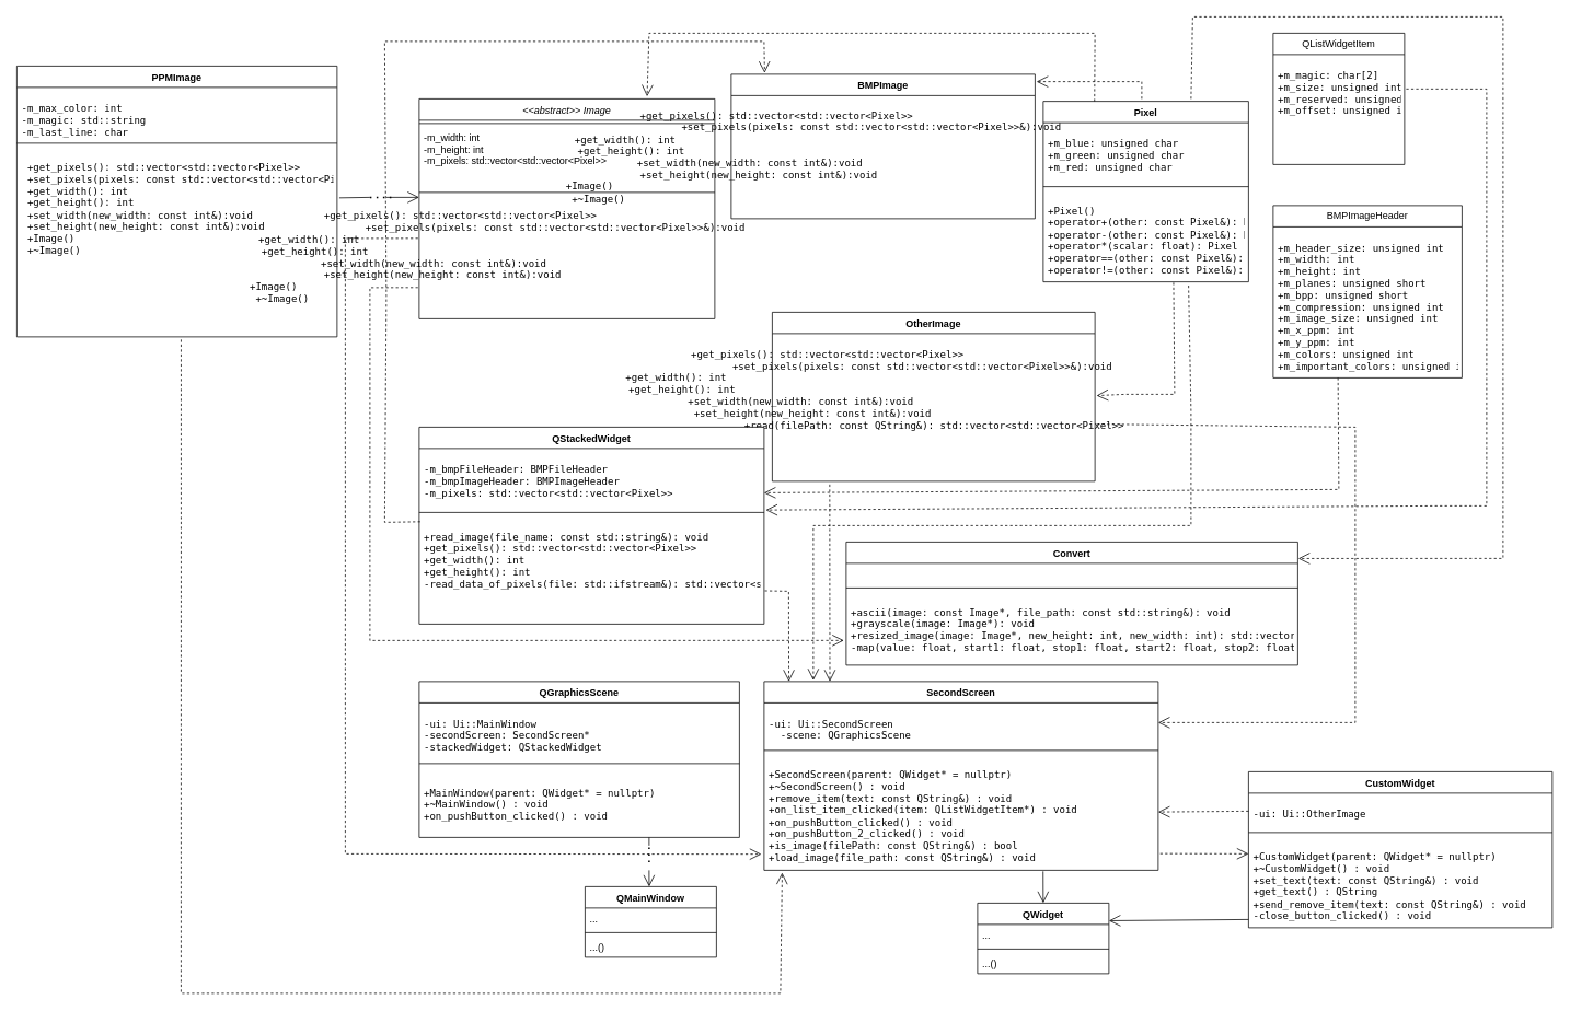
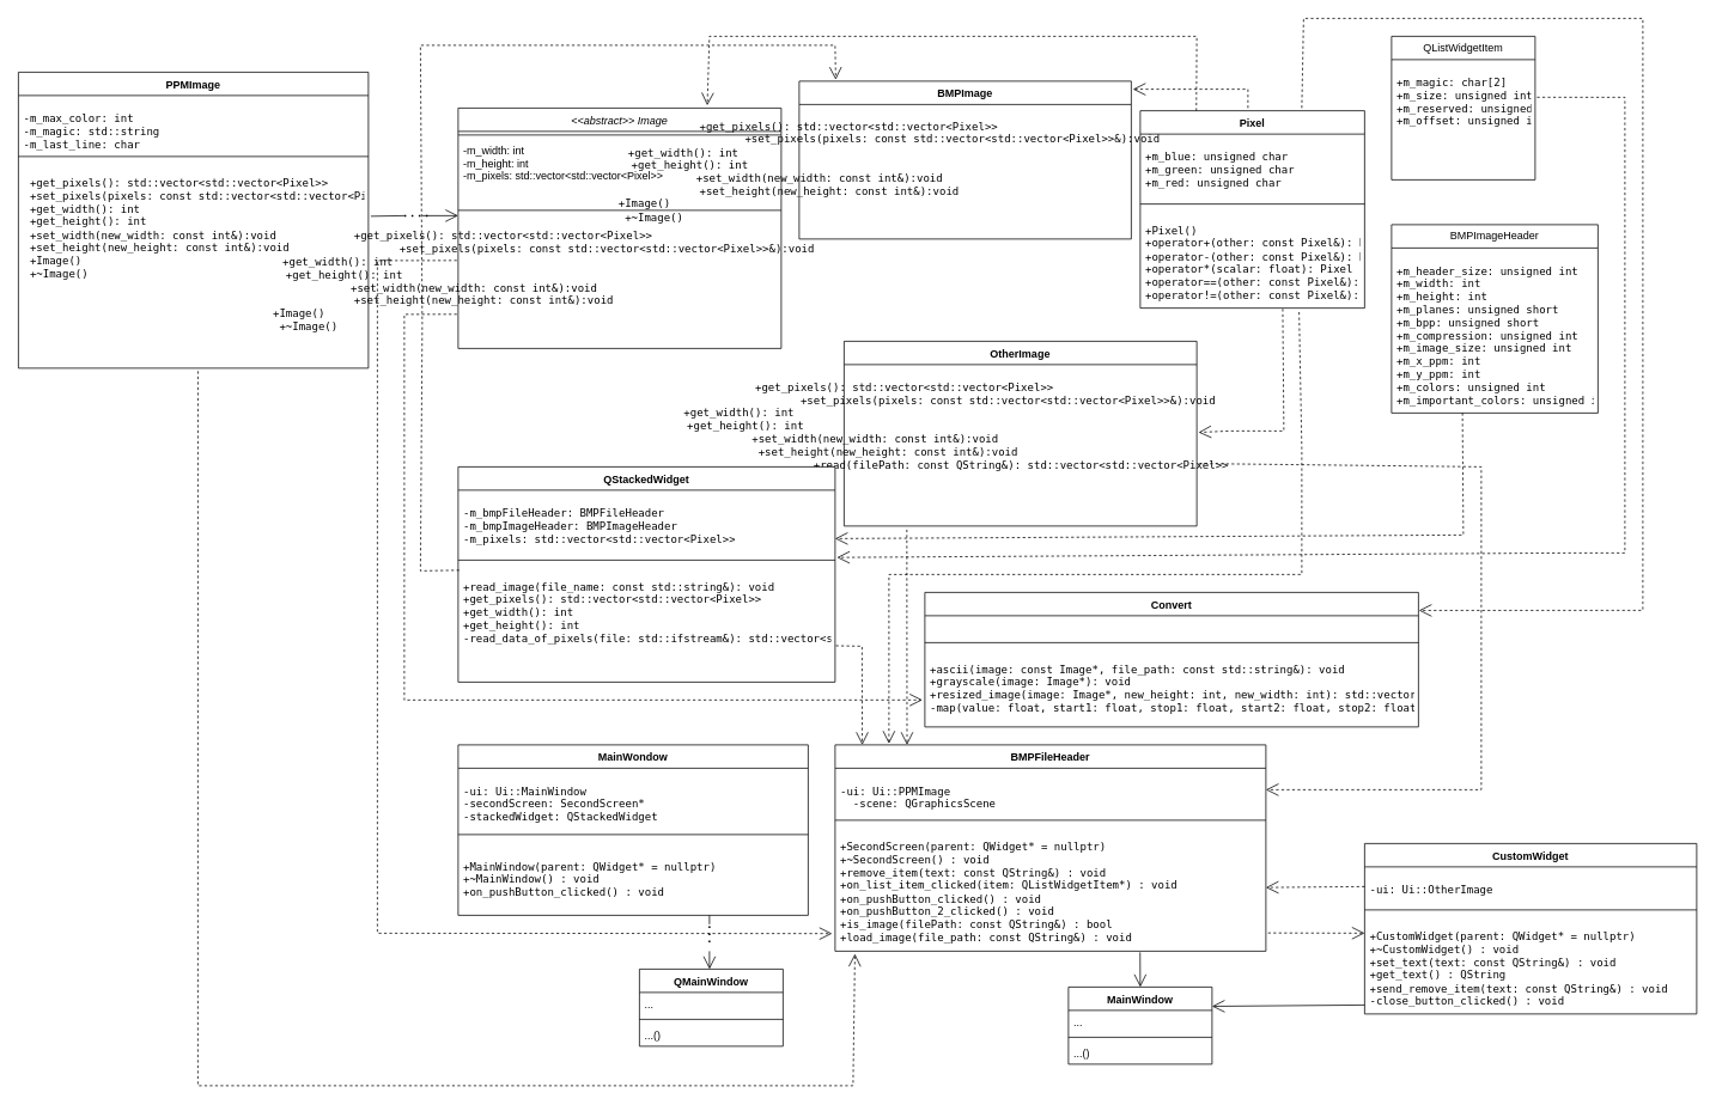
- <mxCell id="39" value="QGraphicsScene" style="swimlane;fontStyle=1;align=center;verticalAlign=top;childLayout=stackLayout;horizontal=1;startSize=26;horizontalStack=0;resizeParent=1;resizeParentMax=0;resizeLast=0;collapsible=1;marginBottom=0;whiteSpace=wrap;html=1;" vertex="1" parent="1"><mxGeometry x="510" y="830" width="390" height="190" as="geometry" /></mxCell>
+ <mxCell id="39" value="MainWondow" style="swimlane;fontStyle=1;align=center;verticalAlign=top;childLayout=stackLayout;horizontal=1;startSize=26;horizontalStack=0;resizeParent=1;resizeParentMax=0;resizeLast=0;collapsible=1;marginBottom=0;whiteSpace=wrap;html=1;" vertex="1" parent="1"><mxGeometry x="510" y="830" width="390" height="190" as="geometry" /></mxCell>
- <mxCell id="44" value="SecondScreen" style="swimlane;fontStyle=1;align=center;verticalAlign=top;childLayout=stackLayout;horizontal=1;startSize=26;horizontalStack=0;resizeParent=1;resizeParentMax=0;resizeLast=0;collapsible=1;marginBottom=0;whiteSpace=wrap;html=1;" vertex="1" parent="1"><mxGeometry x="930" y="830" width="480" height="230" as="geometry" /></mxCell>
+ <mxCell id="44" value="BMPFileHeader" style="swimlane;fontStyle=1;align=center;verticalAlign=top;childLayout=stackLayout;horizontal=1;startSize=26;horizontalStack=0;resizeParent=1;resizeParentMax=0;resizeLast=0;collapsible=1;marginBottom=0;whiteSpace=wrap;html=1;" vertex="1" parent="1"><mxGeometry x="930" y="830" width="480" height="230" as="geometry" /></mxCell>
- <mxCell id="45" value="&lt;pre&gt;&lt;code class=&quot;!whitespace-pre hljs language-plantuml&quot;&gt;-ui: Ui::SecondScreen&lt;br/&gt;  -scene: QGraphicsScene&lt;/code&gt;&lt;/pre&gt;" style="text;strokeColor=none;fillColor=none;align=left;verticalAlign=top;spacingLeft=4;spacingRight=4;overflow=hidden;rotatable=0;points=[[0,0.5],[1,0.5]];portConstraint=eastwest;whiteSpace=wrap;html=1;" vertex="1" parent="44"><mxGeometry y="26" width="480" height="54" as="geometry" /></mxCell>
+ <mxCell id="45" value="&lt;pre&gt;&lt;code class=&quot;!whitespace-pre hljs language-plantuml&quot;&gt;-ui: Ui::PPMImage&lt;br/&gt;  -scene: QGraphicsScene&lt;/code&gt;&lt;/pre&gt;" style="text;strokeColor=none;fillColor=none;align=left;verticalAlign=top;spacingLeft=4;spacingRight=4;overflow=hidden;rotatable=0;points=[[0,0.5],[1,0.5]];portConstraint=eastwest;whiteSpace=wrap;html=1;" vertex="1" parent="44"><mxGeometry y="26" width="480" height="54" as="geometry" /></mxCell>
- <mxCell id="59" value="QWidget" style="swimlane;fontStyle=1;align=center;verticalAlign=top;childLayout=stackLayout;horizontal=1;startSize=26;horizontalStack=0;resizeParent=1;resizeParentMax=0;resizeLast=0;collapsible=1;marginBottom=0;whiteSpace=wrap;html=1;" vertex="1" parent="1"><mxGeometry x="1190" y="1100" width="160" height="86" as="geometry" /></mxCell>
+ <mxCell id="59" value="MainWindow" style="swimlane;fontStyle=1;align=center;verticalAlign=top;childLayout=stackLayout;horizontal=1;startSize=26;horizontalStack=0;resizeParent=1;resizeParentMax=0;resizeLast=0;collapsible=1;marginBottom=0;whiteSpace=wrap;html=1;" vertex="1" parent="1"><mxGeometry x="1190" y="1100" width="160" height="86" as="geometry" /></mxCell>
